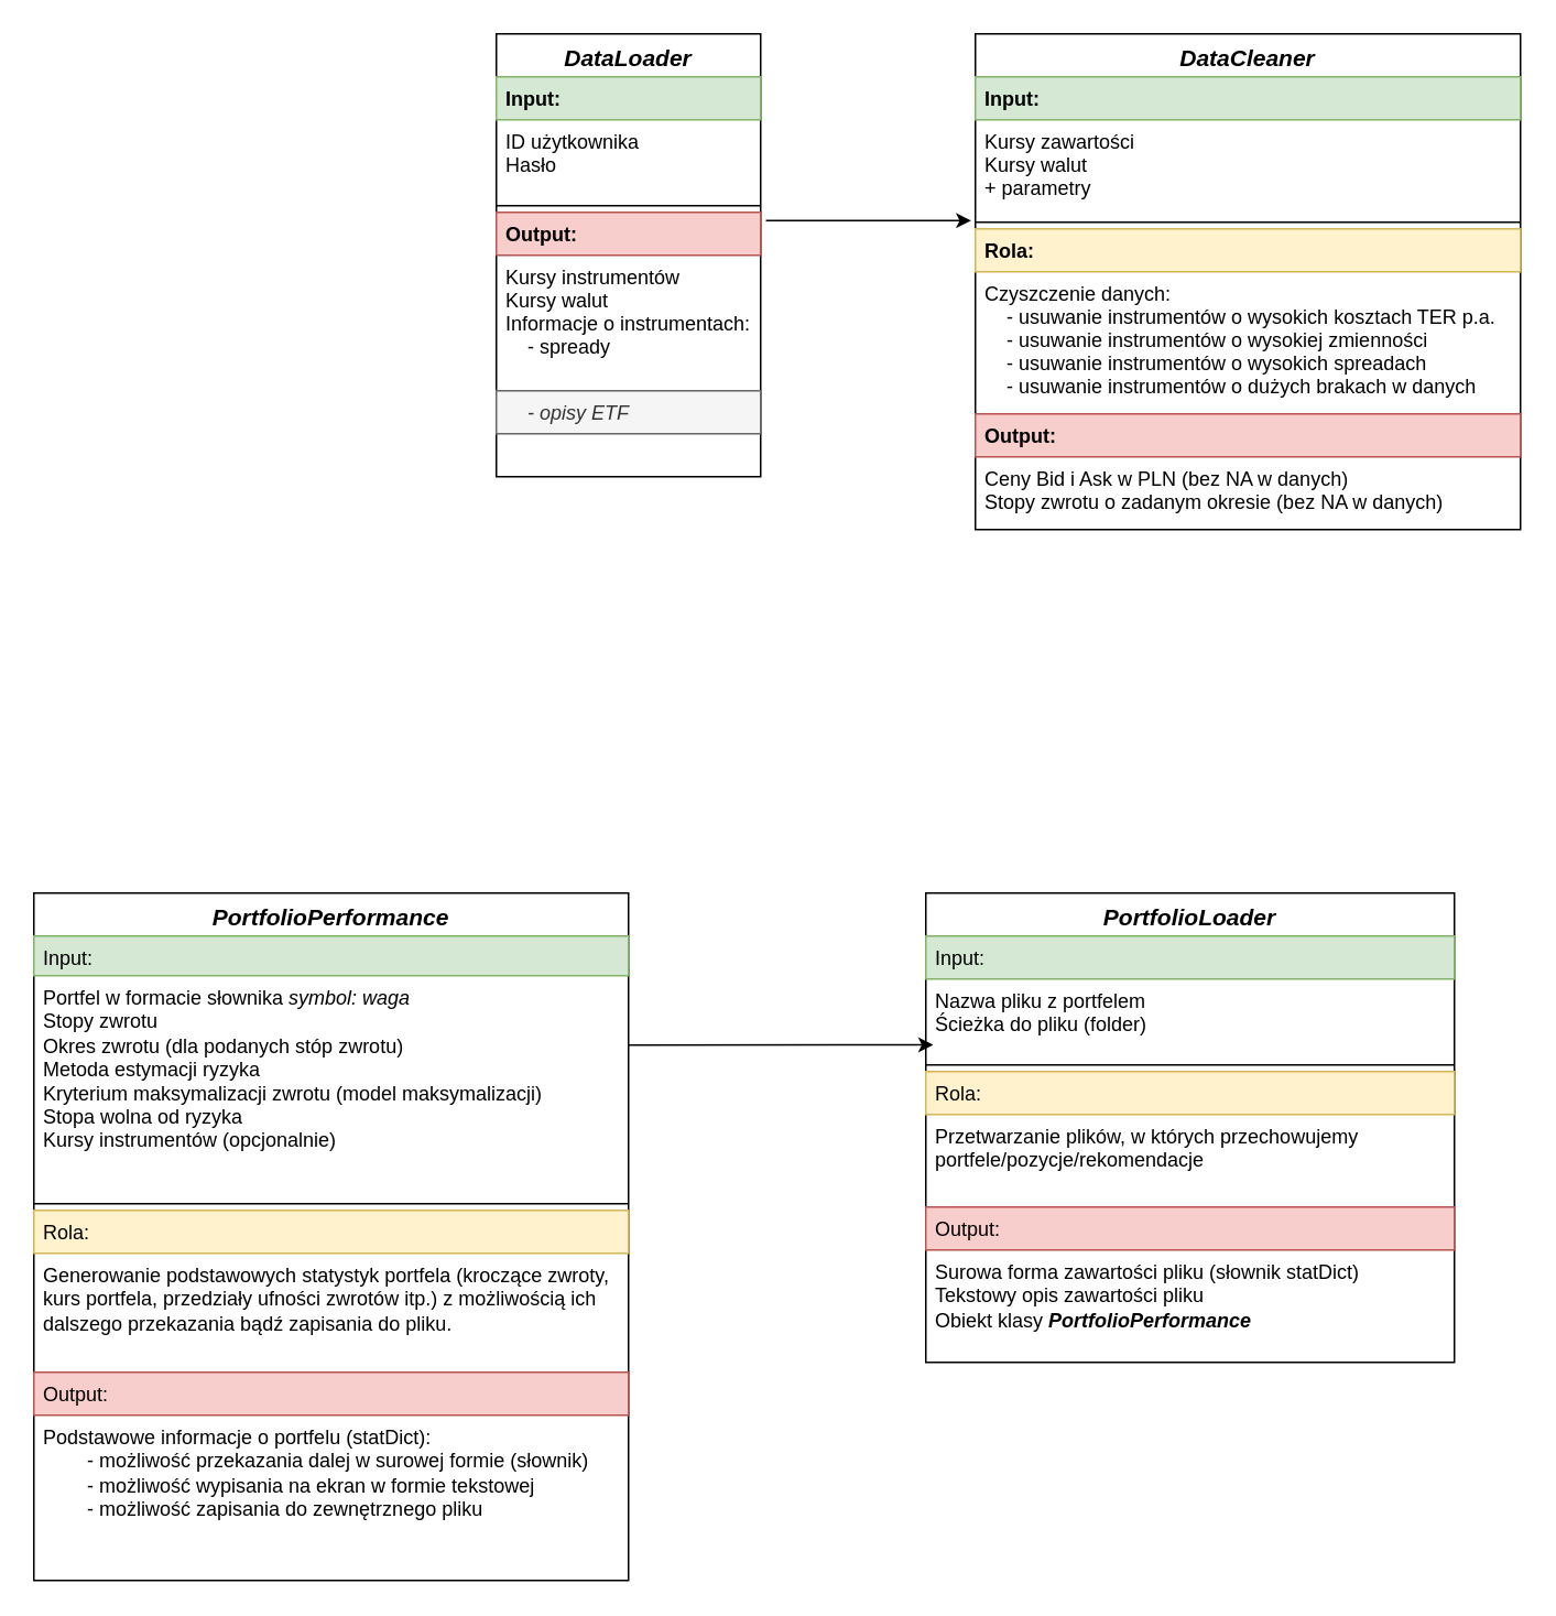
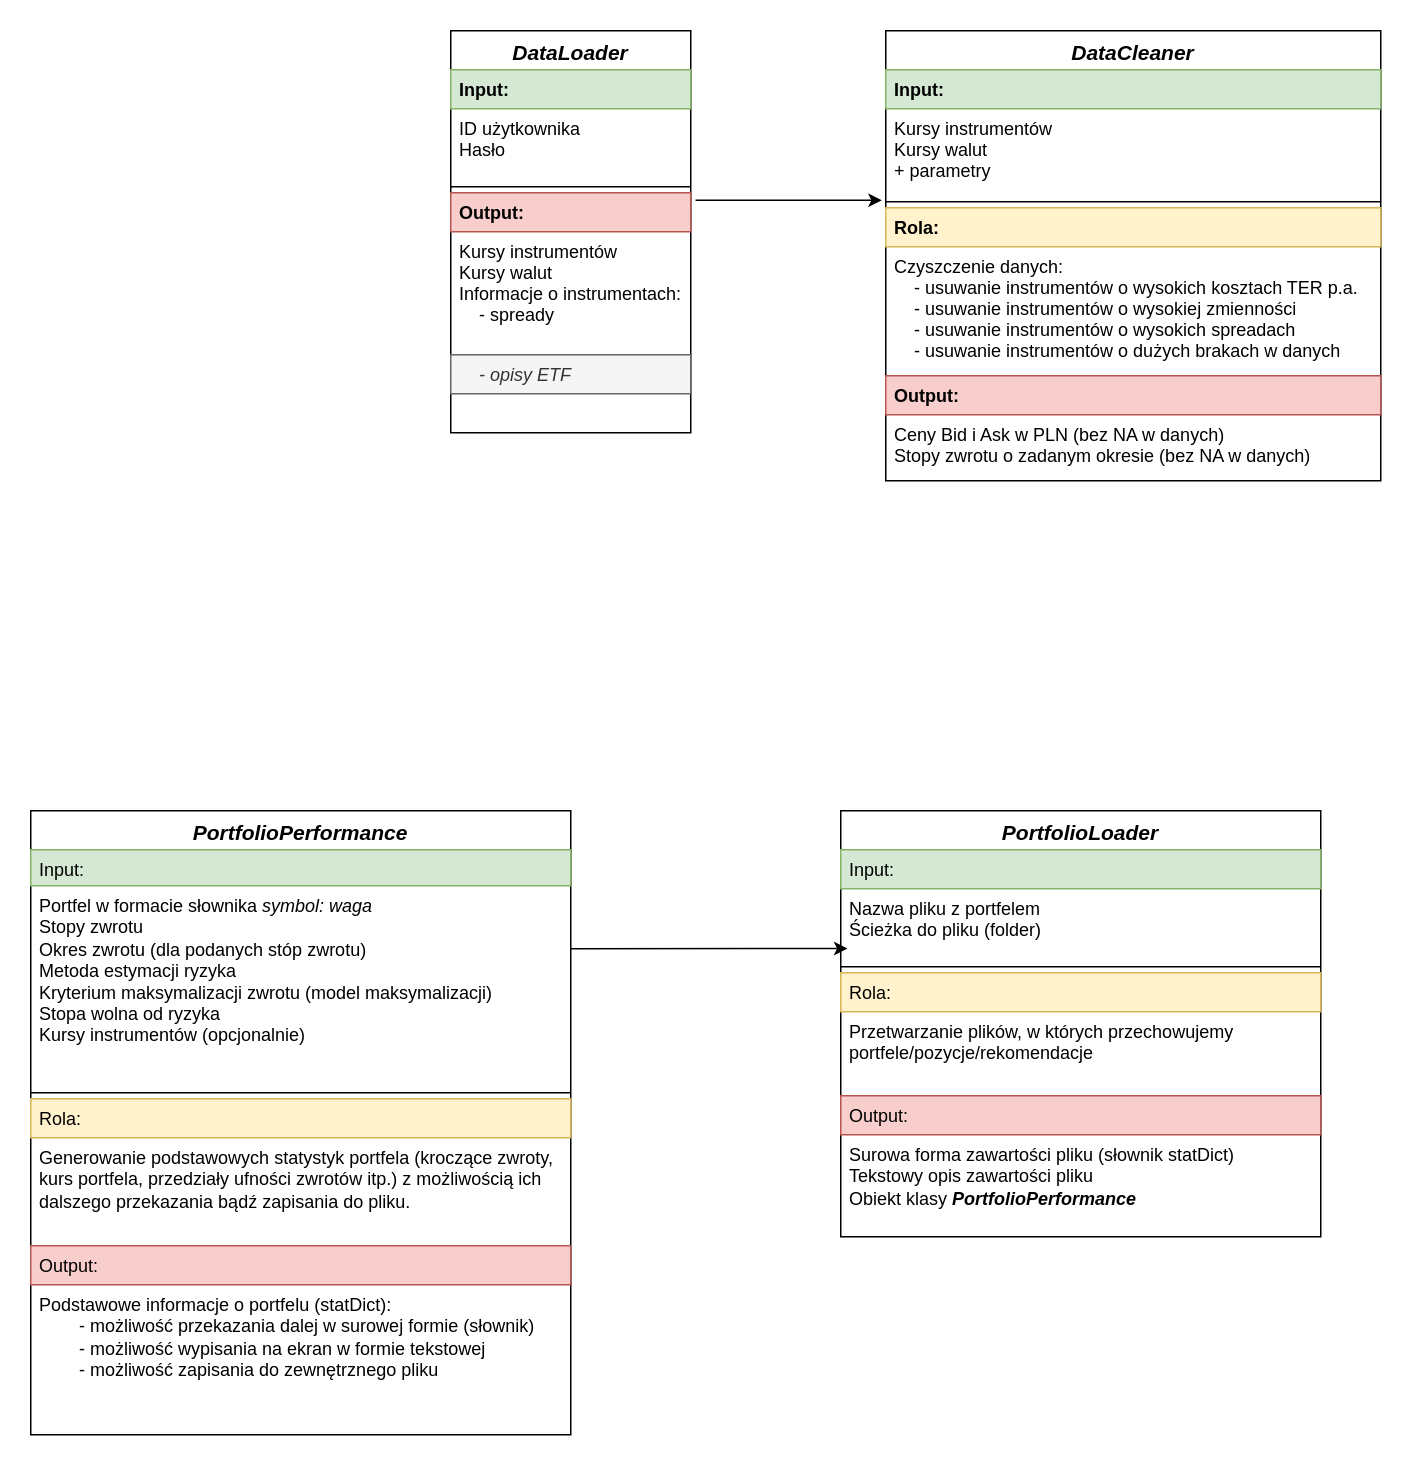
- <mxCell id="11" value="Kursy zawartości&#10;Kursy walut&#10;+ parametry" style="text;align=left;verticalAlign=top;spacingLeft=4;spacingRight=4;overflow=hidden;rotatable=0;points=[[0,0.5],[1,0.5]];portConstraint=eastwest;" parent="9" vertex="1"><mxGeometry y="52" width="330" height="58" as="geometry" /></mxCell>
+ <mxCell id="11" value="Kursy instrumentów&#10;Kursy walut&#10;+ parametry" style="text;align=left;verticalAlign=top;spacingLeft=4;spacingRight=4;overflow=hidden;rotatable=0;points=[[0,0.5],[1,0.5]];portConstraint=eastwest;" parent="9" vertex="1"><mxGeometry y="52" width="330" height="58" as="geometry" /></mxCell>
